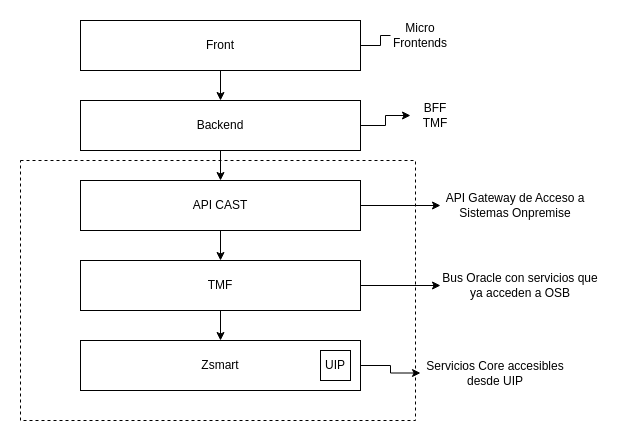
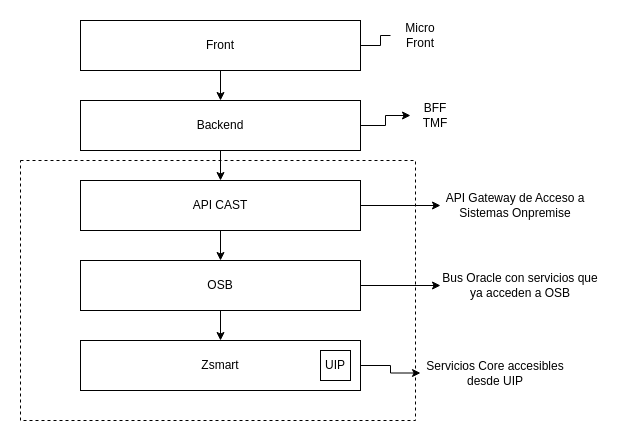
- <mxCell id="18" value="Micro Frontends" style="text;html=1;strokeColor=none;fillColor=none;align=center;verticalAlign=middle;whiteSpace=wrap;rounded=0;" vertex="1" parent="1"><mxGeometry x="390" y="20" width="60" height="30" as="geometry" /></mxCell>
+ <mxCell id="18" value="Micro Front" style="text;html=1;strokeColor=none;fillColor=none;align=center;verticalAlign=middle;whiteSpace=wrap;rounded=0;" vertex="1" parent="1"><mxGeometry x="390" y="20" width="60" height="30" as="geometry" /></mxCell>
- <mxCell id="14" value="TMF" style="rounded=0;whiteSpace=wrap;html=1;" vertex="1" parent="1"><mxGeometry x="80" y="260" width="280" height="50" as="geometry" /></mxCell>
+ <mxCell id="14" value="OSB" style="rounded=0;whiteSpace=wrap;html=1;" vertex="1" parent="1"><mxGeometry x="80" y="260" width="280" height="50" as="geometry" /></mxCell>
